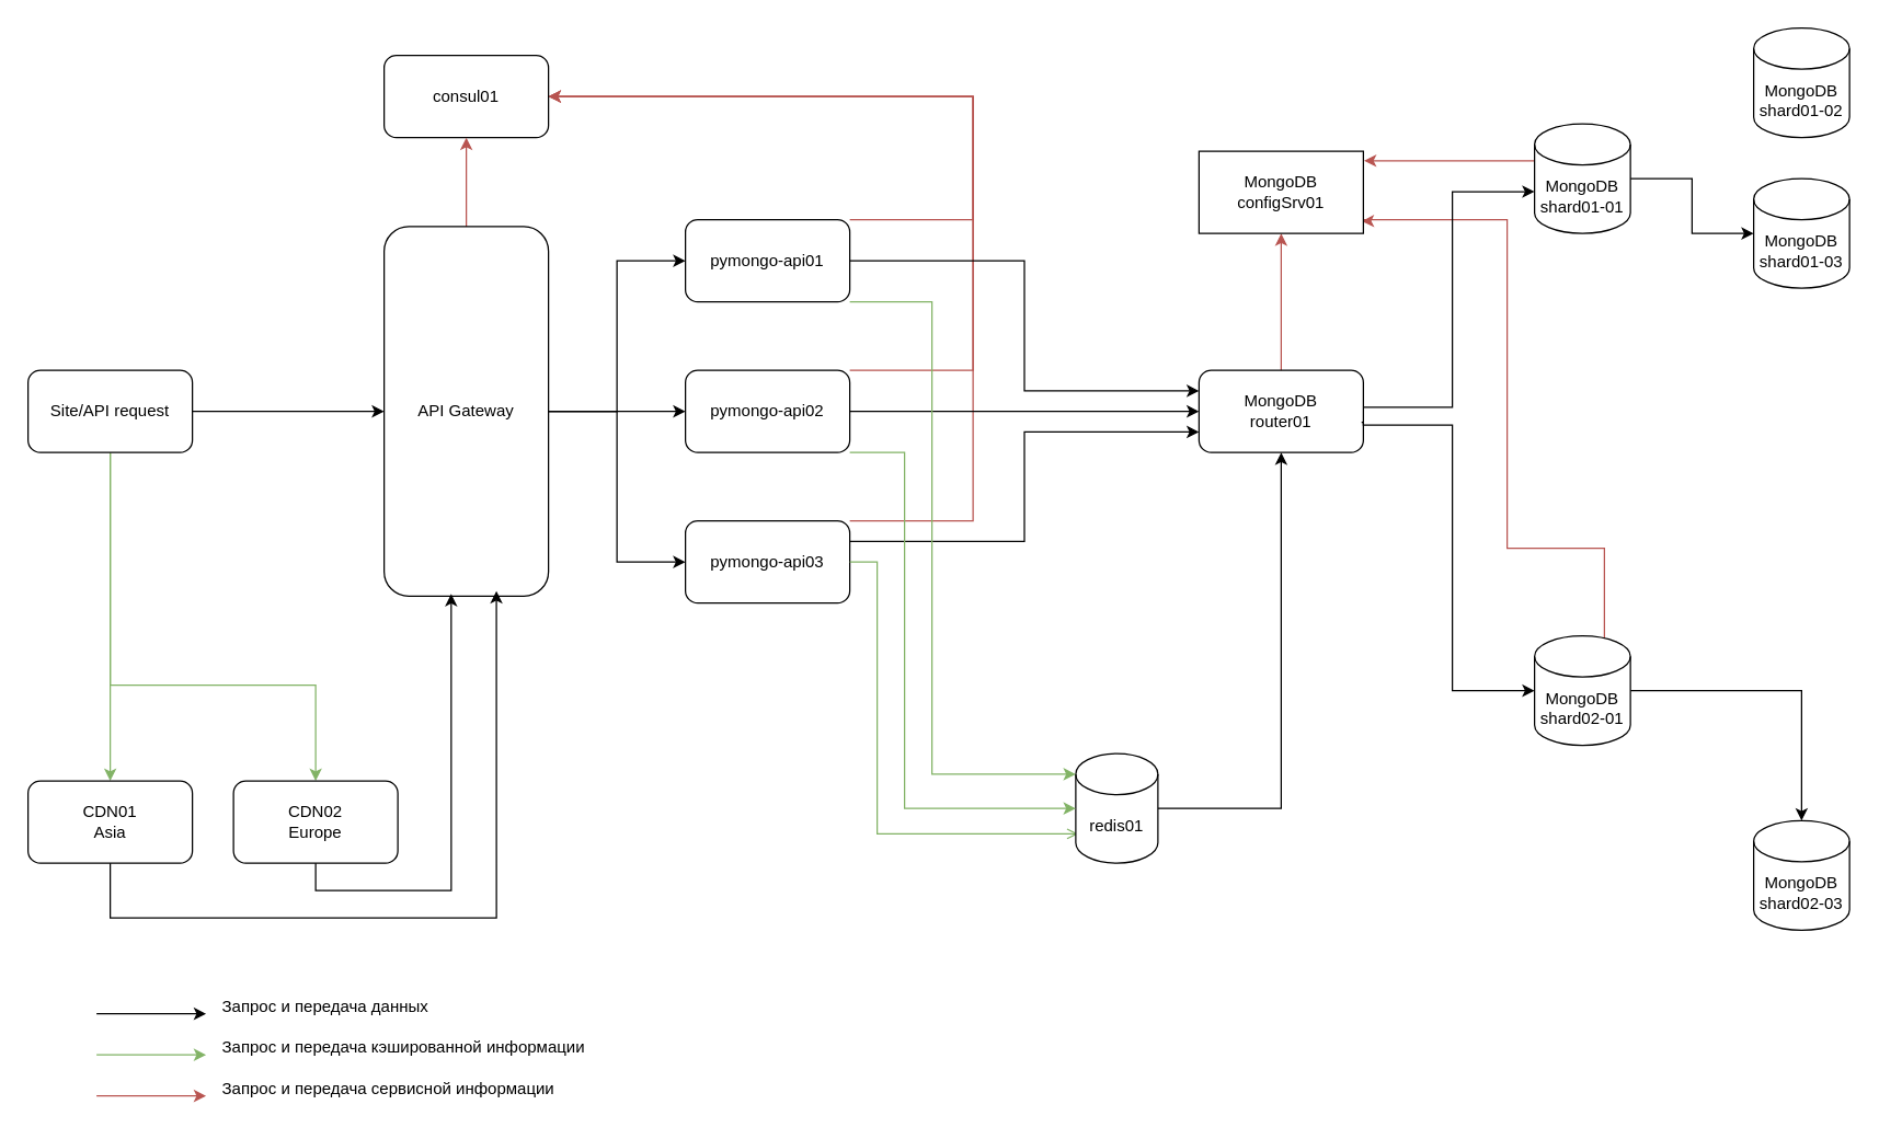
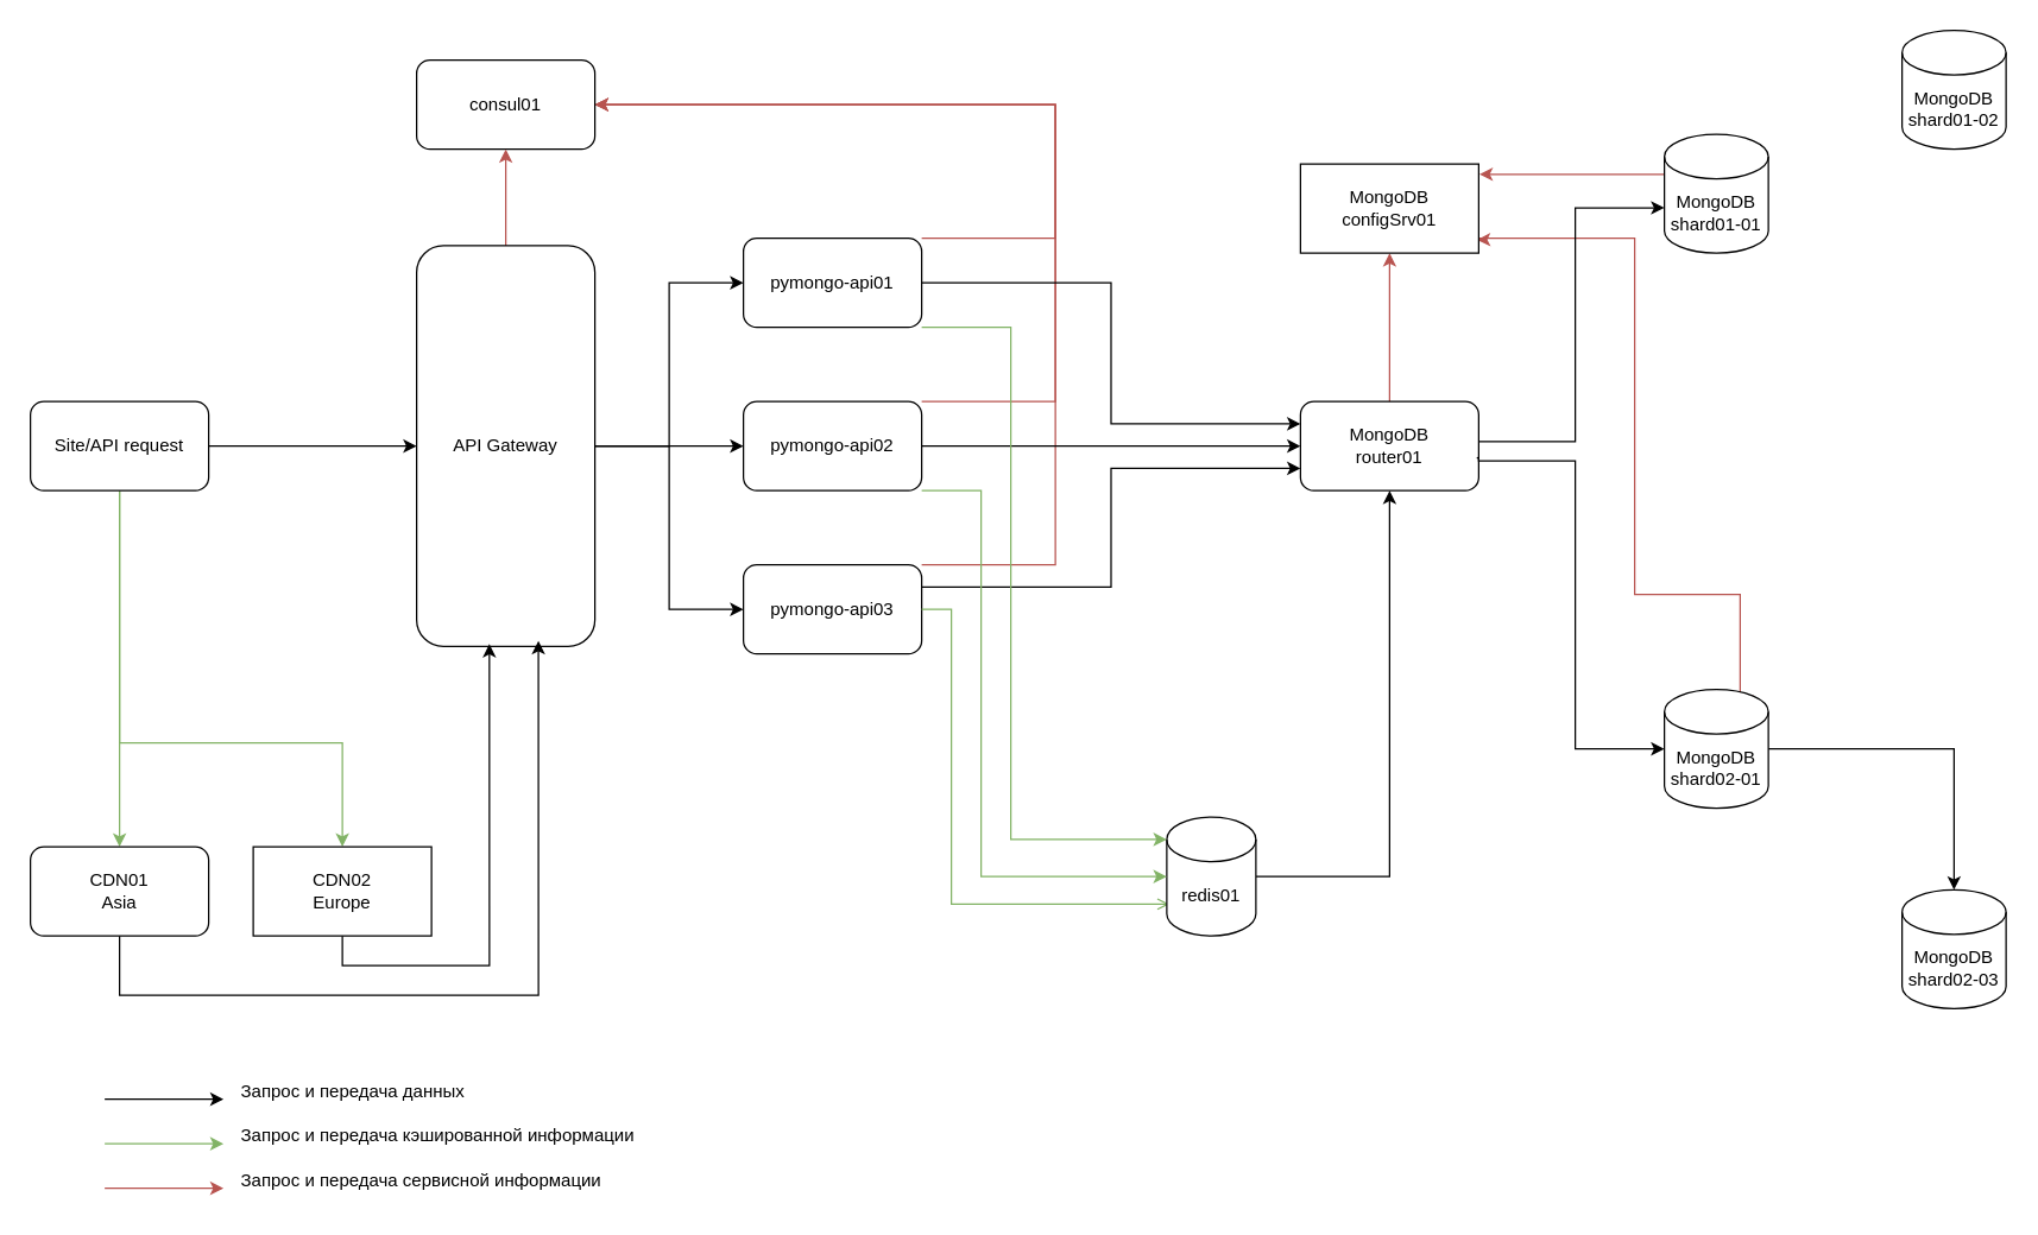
- <mxCell id="7" style="edgeStyle=orthogonalEdgeStyle;rounded=0;orthogonalLoop=1;jettySize=auto;html=1;" edge="1" parent="1" source="8" target="18"><mxGeometry relative="1" as="geometry" /></mxCell>
- <mxCell id="18" value="MongoDB&lt;div&gt;shard01&lt;span style=&quot;background-color: initial;&quot;&gt;-03&lt;/span&gt;&lt;/div&gt;" style="shape=cylinder3;whiteSpace=wrap;html=1;boundedLbl=1;backgroundOutline=1;size=15;" vertex="1" parent="1"><mxGeometry x="1280" y="130" width="70" height="80" as="geometry" /></mxCell>
- <mxCell id="41" value="CDN02&lt;br&gt;Europe" style="rounded=1;whiteSpace=wrap;html=1;" vertex="1" parent="1"><mxGeometry x="170" y="570" width="120" height="60" as="geometry" /></mxCell>
+ <mxCell id="41" value="CDN02&lt;br&gt;Europe" style="whiteSpace=wrap;html=1;rounded=0;" vertex="1" parent="1"><mxGeometry x="170" y="570" width="120" height="60" as="geometry" /></mxCell>
